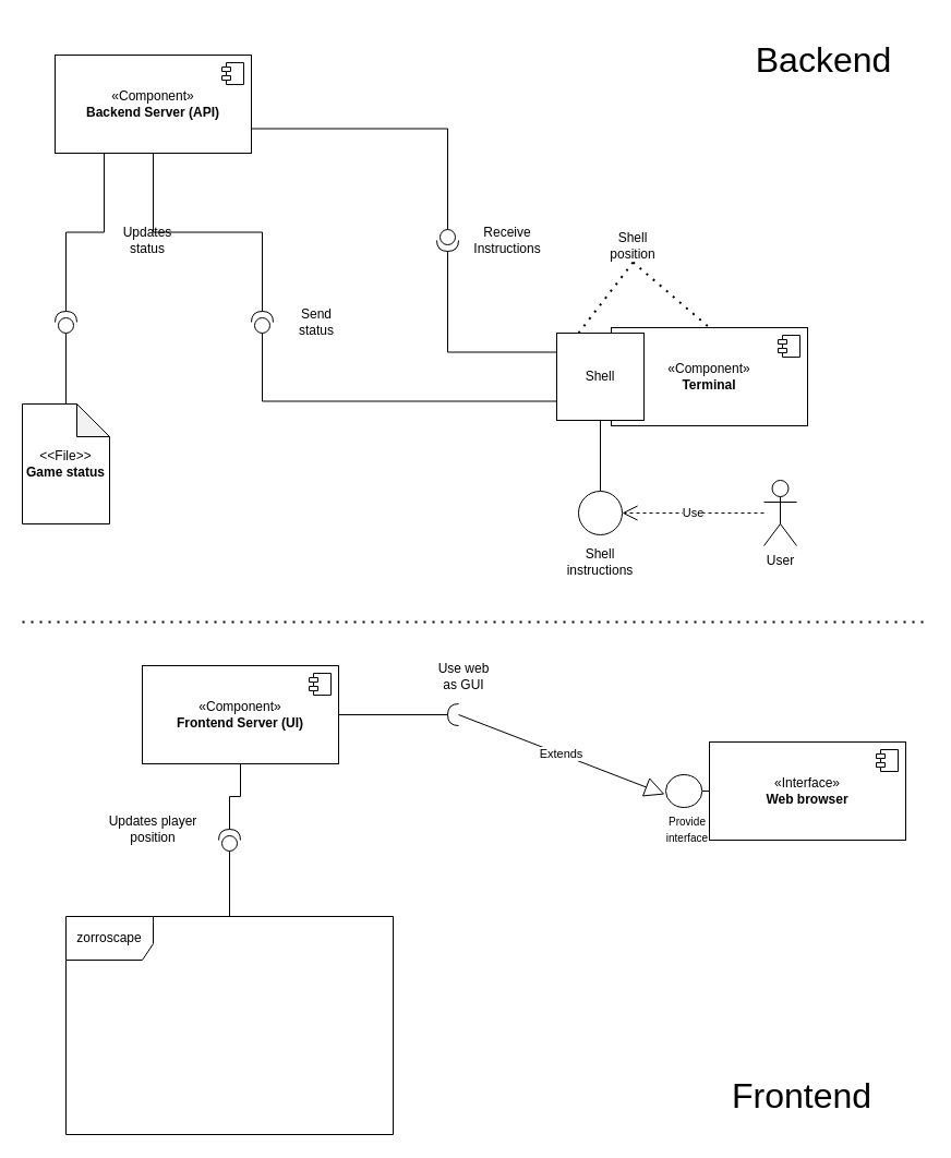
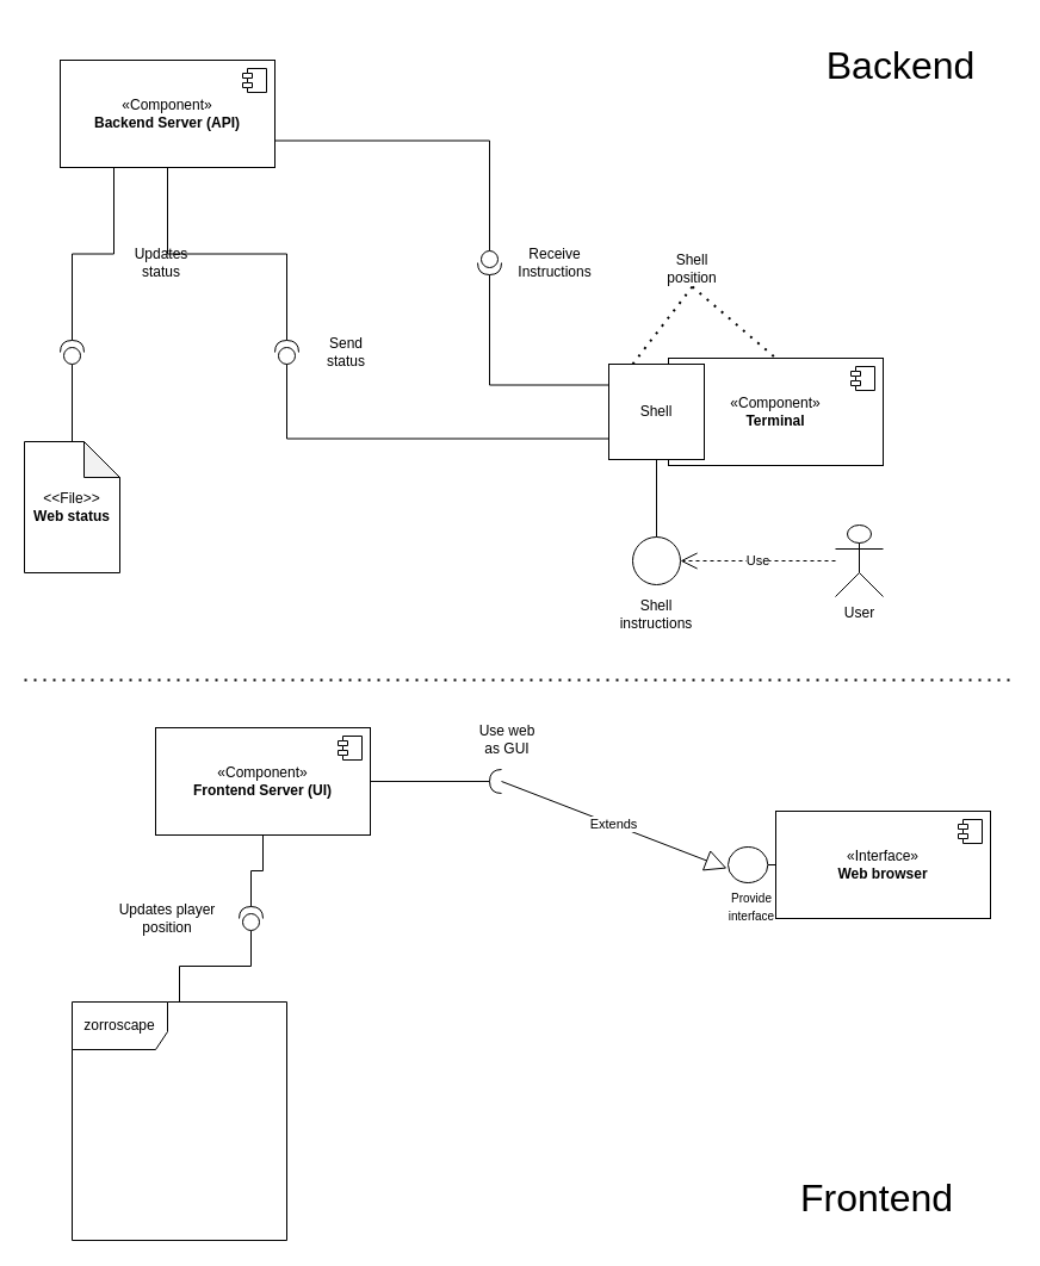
- <mxCell id="9" value="&lt;div&gt;&amp;lt;&amp;lt;File&amp;gt;&amp;gt;&lt;/div&gt;&lt;div&gt;&lt;b&gt;Game status&lt;/b&gt;&lt;br&gt;&lt;/div&gt;" style="shape=note;whiteSpace=wrap;html=1;backgroundOutline=1;darkOpacity=0.05;" vertex="1" parent="1"><mxGeometry x="20" y="370" width="80" height="110" as="geometry" /></mxCell>
+ <mxCell id="9" value="&lt;div&gt;&amp;lt;&amp;lt;File&amp;gt;&amp;gt;&lt;/div&gt;&lt;div&gt;&lt;b&gt;Web status&lt;/b&gt;&lt;br&gt;&lt;/div&gt;" style="shape=note;whiteSpace=wrap;html=1;backgroundOutline=1;darkOpacity=0.05;" vertex="1" parent="1"><mxGeometry x="20" y="370" width="80" height="110" as="geometry" /></mxCell>
- <mxCell id="13" value="User" style="shape=umlActor;verticalLabelPosition=bottom;verticalAlign=top;html=1;outlineConnect=0;" vertex="1" parent="1"><mxGeometry x="700" y="440" width="30" height="60" as="geometry" /></mxCell>
+ <mxCell id="13" value="User" style="shape=umlActor;verticalLabelPosition=bottom;verticalAlign=top;html=1;outlineConnect=0;" vertex="1" parent="1"><mxGeometry x="700" y="440" width="40" height="60" as="geometry" /></mxCell>
- <mxCell id="42" value="Updates player position" style="text;html=1;strokeColor=none;fillColor=none;align=center;verticalAlign=middle;whiteSpace=wrap;rounded=0;" vertex="1" parent="1"><mxGeometry x="90" y="745" width="100" height="30" as="geometry" /></mxCell>
+ <mxCell id="42" value="Updates player position" style="text;html=1;strokeColor=none;fillColor=none;align=center;verticalAlign=middle;whiteSpace=wrap;rounded=0;" vertex="1" parent="1"><mxGeometry x="90" y="755" width="100" height="30" as="geometry" /></mxCell>
- <mxCell id="28" value="zorroscape" style="shape=umlFrame;whiteSpace=wrap;html=1;pointerEvents=0;width=80;height=40;" vertex="1" parent="1"><mxGeometry x="60" y="840" width="300" height="200" as="geometry" /></mxCell>
+ <mxCell id="28" value="zorroscape" style="shape=umlFrame;whiteSpace=wrap;html=1;pointerEvents=0;width=80;height=40;" vertex="1" parent="1"><mxGeometry x="60" y="840" width="180" height="200" as="geometry" /></mxCell>
